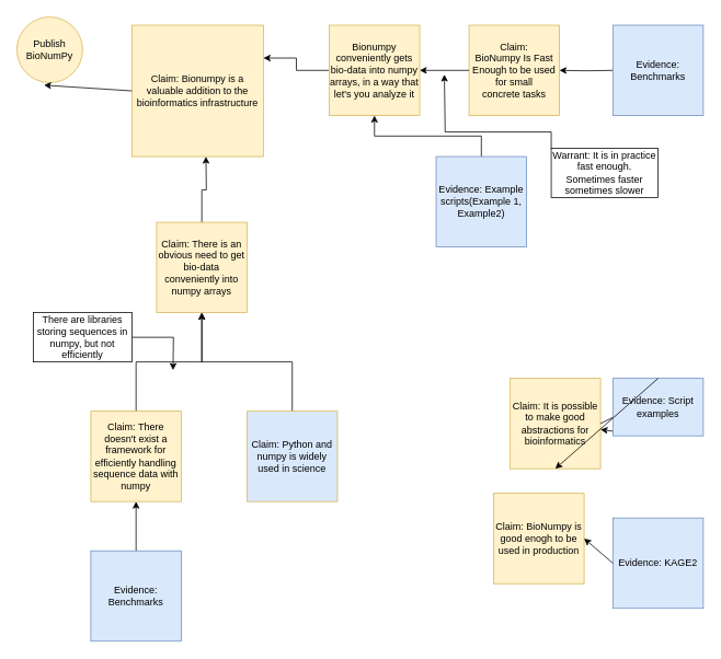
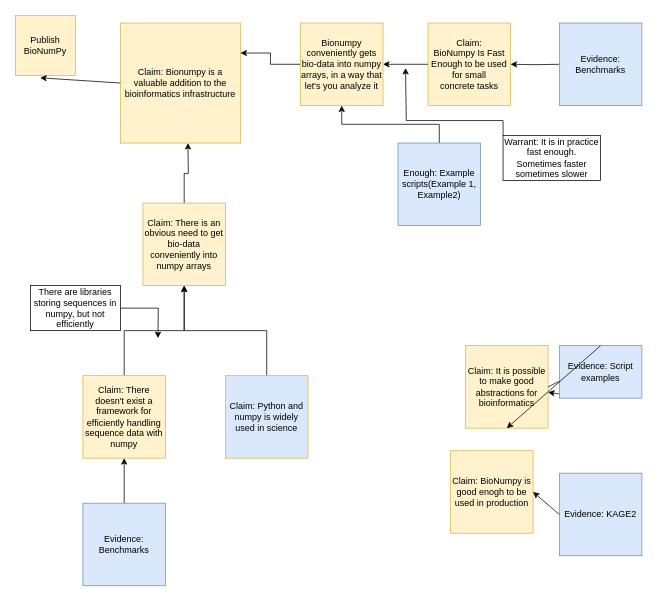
- <mxCell id="2" value="Publish BioNumPy" style="ellipse;whiteSpace=wrap;html=1;aspect=fixed;fillColor=#fff2cc;strokeColor=#d6b656;" parent="1" vertex="1"><mxGeometry width="80" height="80" as="geometry" x="20" y="20" /></mxCell>
+ <mxCell id="2" value="Publish BioNumPy" style="whiteSpace=wrap;html=1;aspect=fixed;fillColor=#fff2cc;strokeColor=#d6b656;" parent="1" vertex="1"><mxGeometry width="80" height="80" as="geometry" x="20" y="20" /></mxCell>
- <mxCell id="22" value="Evidence: Example scripts(Example 1, Example2)" style="whiteSpace=wrap;html=1;aspect=fixed;fillColor=#dae8fc;strokeColor=#6c8ebf;" vertex="1" parent="1"><mxGeometry x="530" y="190" width="110" height="110" as="geometry" /></mxCell>
+ <mxCell id="22" value="Enough: Example scripts(Example 1, Example2)" style="whiteSpace=wrap;html=1;aspect=fixed;fillColor=#dae8fc;strokeColor=#6c8ebf;" vertex="1" parent="1"><mxGeometry x="530" y="190" width="110" height="110" as="geometry" /></mxCell>
